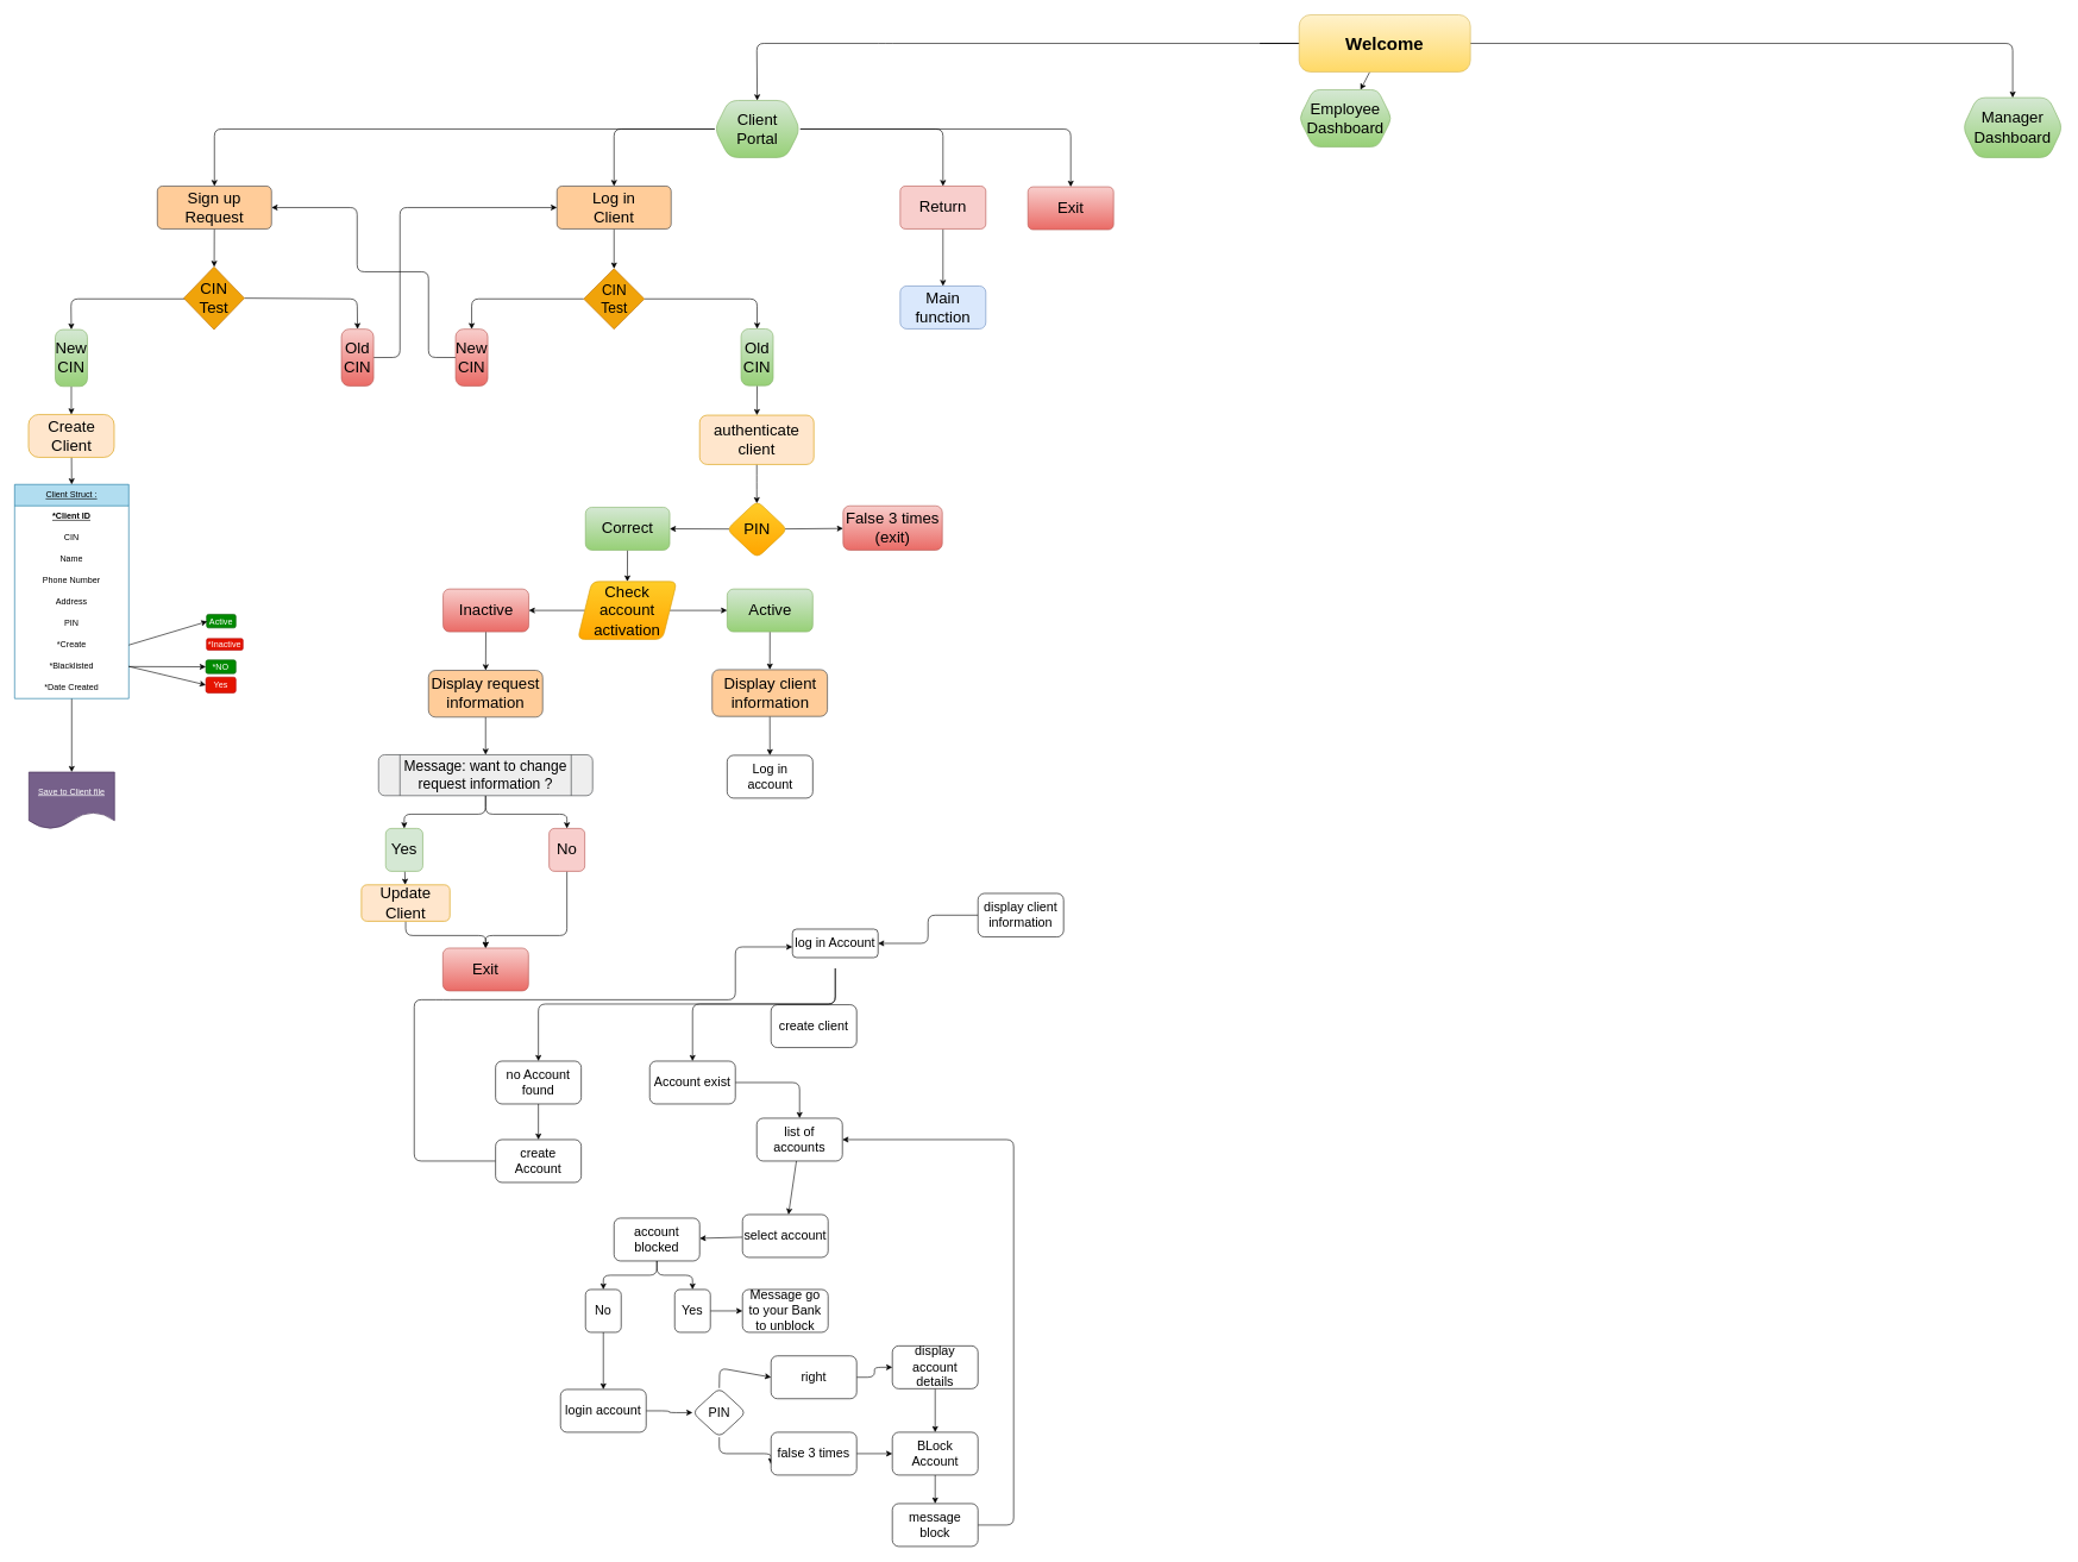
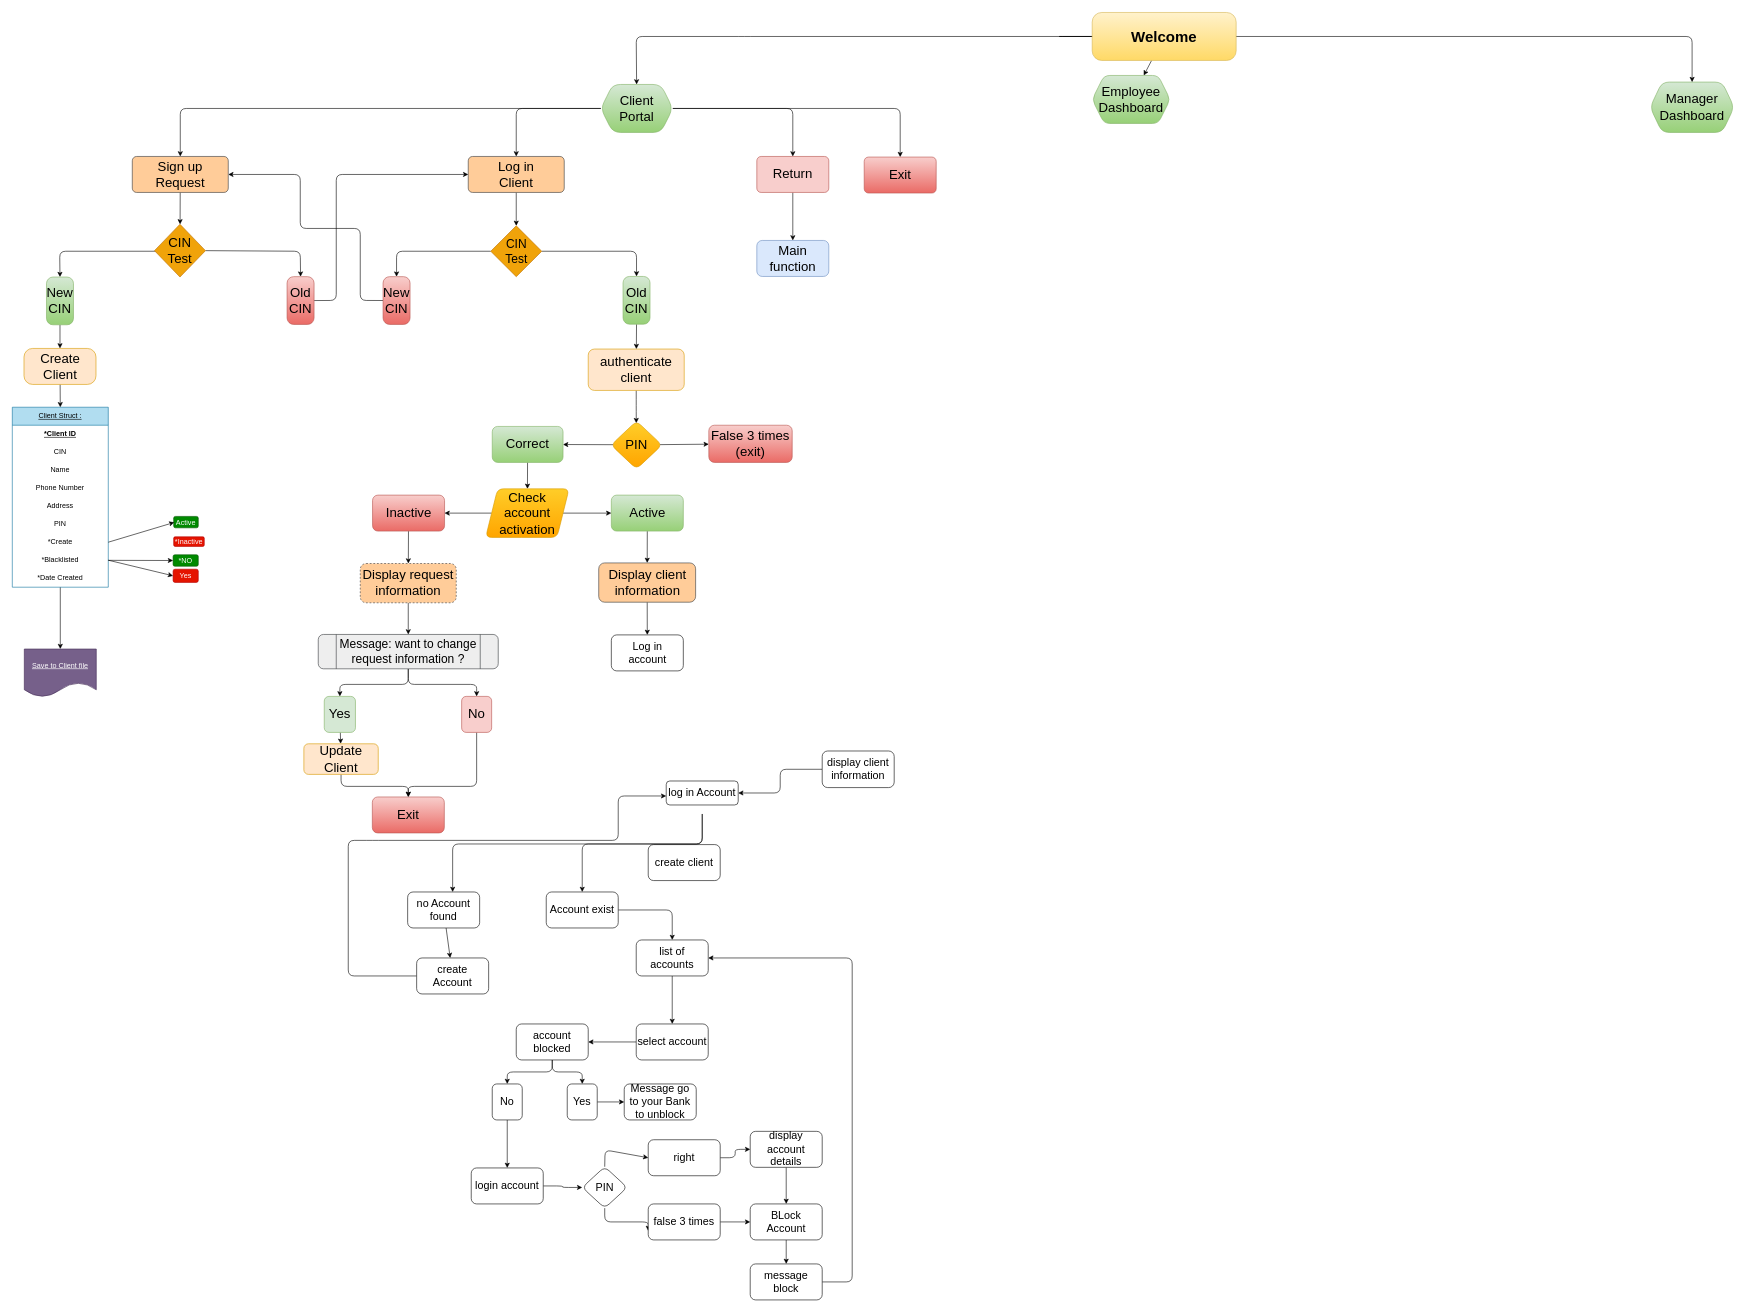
- <mxCell id="108" value="&lt;font color=&quot;#000000&quot; style=&quot;font-size: 22px;&quot;&gt;Display request information&lt;/font&gt;" style="whiteSpace=wrap;html=1;fontSize=18;rounded=1;fillColor=#ffcc99;strokeColor=#36393d;" parent="1" vertex="1"><mxGeometry x="600" y="938.5" width="160" height="65.5" as="geometry" /></mxCell>
+ <mxCell id="108" value="&lt;font color=&quot;#000000&quot; style=&quot;font-size: 22px;&quot;&gt;Display request information&lt;/font&gt;" style="whiteSpace=wrap;html=1;fontSize=18;rounded=1;fillColor=#ffcc99;strokeColor=#36393d;dashed=1;" parent="1" vertex="1"><mxGeometry x="600" y="938.5" width="160" height="65.5" as="geometry" /></mxCell>
- <mxCell id="45" value="no Account found" style="whiteSpace=wrap;html=1;rounded=1;fontSize=18;" parent="1" vertex="1"><mxGeometry x="694" y="1486" width="120" height="60" as="geometry" /></mxCell>
+ <mxCell id="45" value="no Account found" style="whiteSpace=wrap;html=1;rounded=1;fontSize=18;" parent="1" vertex="1"><mxGeometry x="679" y="1486" width="120" height="60" as="geometry" /></mxCell>
- <mxCell id="25" value="select account" style="whiteSpace=wrap;html=1;rounded=1;fontSize=18;" parent="1" vertex="1"><mxGeometry x="1040" y="1701" width="120" height="60" as="geometry" /></mxCell>
+ <mxCell id="25" value="select account" style="whiteSpace=wrap;html=1;rounded=1;fontSize=18;" parent="1" vertex="1"><mxGeometry y="1706" width="120" height="60" as="geometry" x="1060" /></mxCell>
